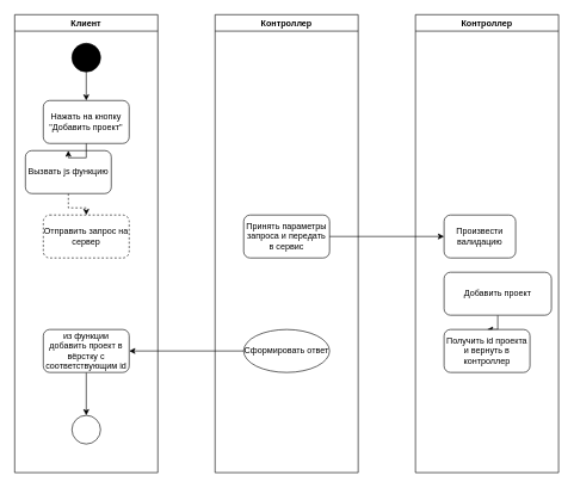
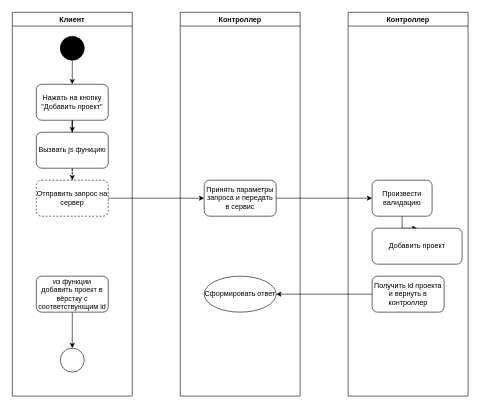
- <mxCell id="7" value="Вызвать js функцию" style="rounded=1;whiteSpace=wrap;html=1;" vertex="1" parent="2"><mxGeometry x="15" y="190" width="120" height="60" as="geometry" /></mxCell>
+ <mxCell id="7" value="Вызвать js функцию" style="rounded=1;whiteSpace=wrap;html=1;" vertex="1" parent="2"><mxGeometry x="40" y="200" width="120" height="60" as="geometry" /></mxCell>
+ <mxCell id="22" style="edgeStyle=orthogonalEdgeStyle;rounded=0;orthogonalLoop=1;jettySize=auto;html=1;entryX=0;entryY=0.5;entryDx=0;entryDy=0;" edge="1" parent="1" source="9" target="14"><mxGeometry relative="1" as="geometry" /></mxCell>
+ <mxCell id="17" style="edgeStyle=orthogonalEdgeStyle;rounded=0;orthogonalLoop=1;jettySize=auto;html=1;entryX=0.5;entryY=0;entryDx=0;entryDy=0;" edge="1" parent="16" source="18" target="20"><mxGeometry relative="1" as="geometry" /></mxCell>
- <mxCell id="19" style="edgeStyle=orthogonalEdgeStyle;rounded=0;orthogonalLoop=1;jettySize=auto;html=1;entryX=0.5;entryY=0;entryDx=0;entryDy=0;" edge="1" parent="16" source="20" target="21"><mxGeometry relative="1" as="geometry" /></mxCell>
- <mxCell id="25" style="edgeStyle=orthogonalEdgeStyle;rounded=0;orthogonalLoop=1;jettySize=auto;html=1;entryX=1;entryY=0.5;entryDx=0;entryDy=0;" edge="1" parent="1" source="15" target="11"><mxGeometry relative="1" as="geometry" /></mxCell>
+ <mxCell id="24" style="edgeStyle=orthogonalEdgeStyle;rounded=0;orthogonalLoop=1;jettySize=auto;html=1;entryX=1;entryY=0.5;entryDx=0;entryDy=0;" edge="1" parent="1" source="21" target="15"><mxGeometry relative="1" as="geometry" /></mxCell>
